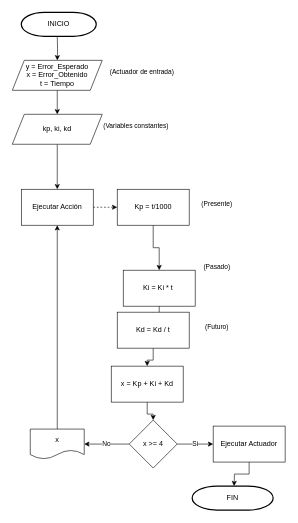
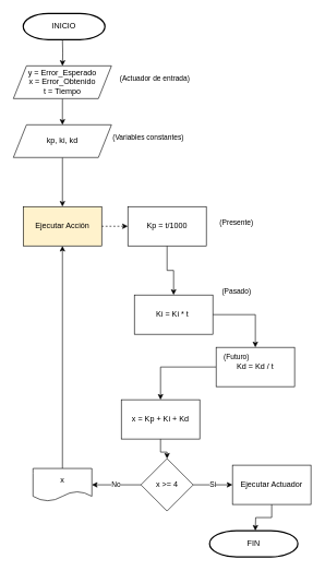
- <mxCell id="17" value="Ejecutar Acción" style="whiteSpace=wrap;html=1;" parent="1" vertex="1"><mxGeometry x="35" y="315" width="120" height="60" as="geometry" /></mxCell>
+ <mxCell id="17" value="Ejecutar Acción" style="whiteSpace=wrap;html=1;fillColor=#fff2cc;" parent="1" vertex="1"><mxGeometry x="35" y="315" width="120" height="60" as="geometry" /></mxCell>
- <mxCell id="12" value="&lt;font style=&quot;vertical-align: inherit&quot;&gt;&lt;font style=&quot;vertical-align: inherit&quot;&gt;&lt;font style=&quot;vertical-align: inherit&quot;&gt;&lt;font style=&quot;vertical-align: inherit&quot;&gt;Kd = Kd / t&lt;/font&gt;&lt;/font&gt;&lt;/font&gt;&lt;/font&gt;" style="whiteSpace=wrap;html=1;" parent="1" vertex="1"><mxGeometry x="195" y="520" width="120" height="60" as="geometry" /></mxCell>
+ <mxCell id="12" value="&lt;font style=&quot;vertical-align: inherit&quot;&gt;&lt;font style=&quot;vertical-align: inherit&quot;&gt;&lt;font style=&quot;vertical-align: inherit&quot;&gt;&lt;font style=&quot;vertical-align: inherit&quot;&gt;Kd = Kd / t&lt;/font&gt;&lt;/font&gt;&lt;/font&gt;&lt;/font&gt;" style="whiteSpace=wrap;html=1;" parent="1" vertex="1"><mxGeometry x="330" y="530" width="120" height="60" as="geometry" /></mxCell>
